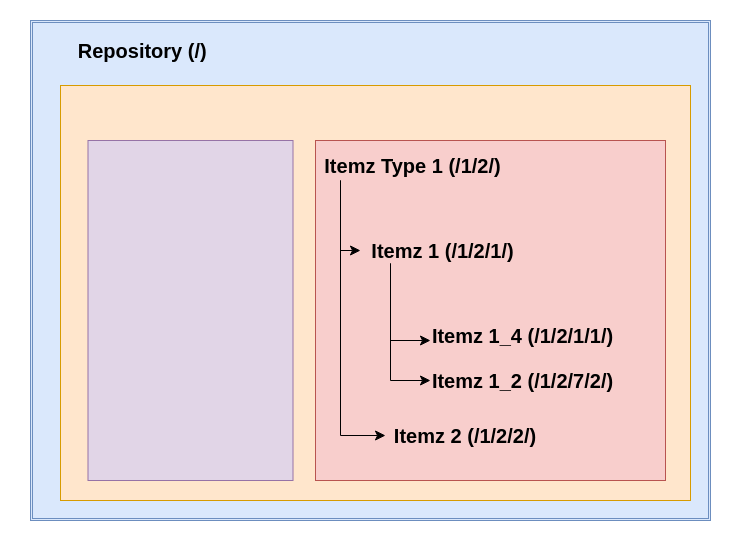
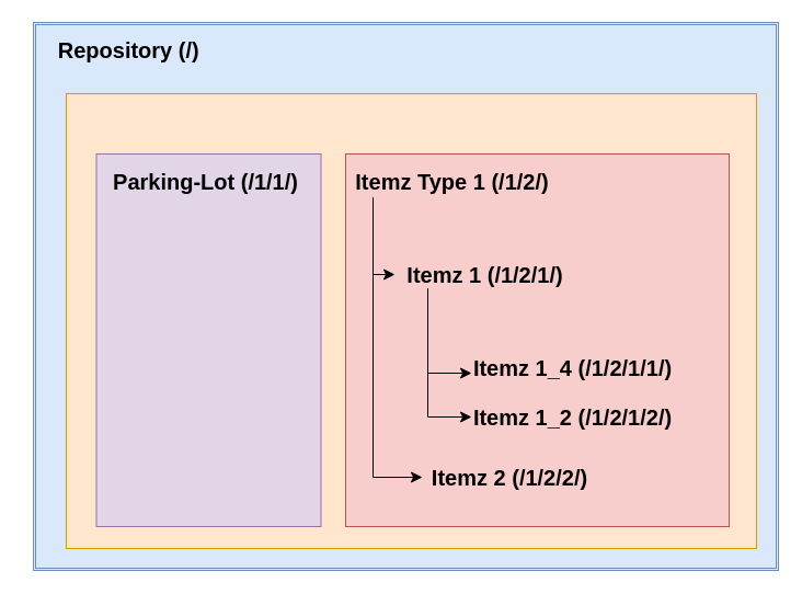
- <mxCell id="3" value="&lt;b&gt;&lt;font style=&quot;font-size: 20px;&quot;&gt;Repository (/)&amp;nbsp;&lt;/font&gt;&lt;/b&gt;" style="text;strokeColor=none;align=center;fillColor=none;html=1;verticalAlign=middle;whiteSpace=wrap;rounded=0;" vertex="1" parent="1"><mxGeometry x="75" y="35" width="140" height="30" as="geometry" /></mxCell>
+ <mxCell id="3" value="&lt;b&gt;&lt;font style=&quot;font-size: 20px;&quot;&gt;Repository (/)&amp;nbsp;&lt;/font&gt;&lt;/b&gt;" style="text;strokeColor=none;align=center;fillColor=none;html=1;verticalAlign=middle;whiteSpace=wrap;rounded=0;" vertex="1" parent="1"><mxGeometry x="50" y="30" width="140" height="30" as="geometry" /></mxCell>
+ <mxCell id="7" value="&lt;span style=&quot;font-size: 20px;&quot;&gt;&lt;b&gt;Parking-Lot (/1/1/)&lt;/b&gt;&lt;/span&gt;" style="text;strokeColor=none;align=center;fillColor=none;html=1;verticalAlign=middle;whiteSpace=wrap;rounded=0;" vertex="1" parent="1"><mxGeometry x="95" y="150" width="185" height="30" as="geometry" /></mxCell>
- <mxCell id="11" value="&lt;span style=&quot;font-size: 20px;&quot;&gt;&lt;b&gt;Itemz 1_2 (/1/2/7/2/)&lt;/b&gt;&lt;/span&gt;" style="text;strokeColor=none;align=center;fillColor=none;html=1;verticalAlign=middle;whiteSpace=wrap;rounded=0;" vertex="1" parent="1"><mxGeometry x="430" y="365" width="185" height="30" as="geometry" /></mxCell>
+ <mxCell id="11" value="&lt;span style=&quot;font-size: 20px;&quot;&gt;&lt;b&gt;Itemz 1_2 (/1/2/1/2/)&lt;/b&gt;&lt;/span&gt;" style="text;strokeColor=none;align=center;fillColor=none;html=1;verticalAlign=middle;whiteSpace=wrap;rounded=0;" vertex="1" parent="1"><mxGeometry x="430" y="365" width="185" height="30" as="geometry" /></mxCell>
